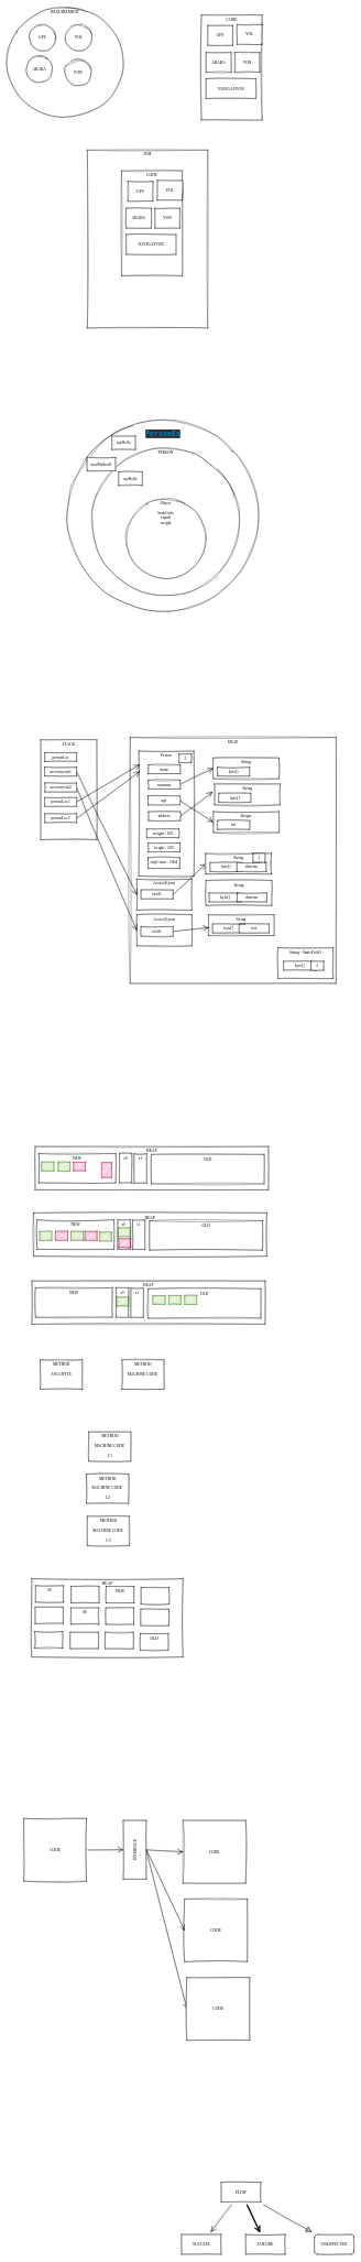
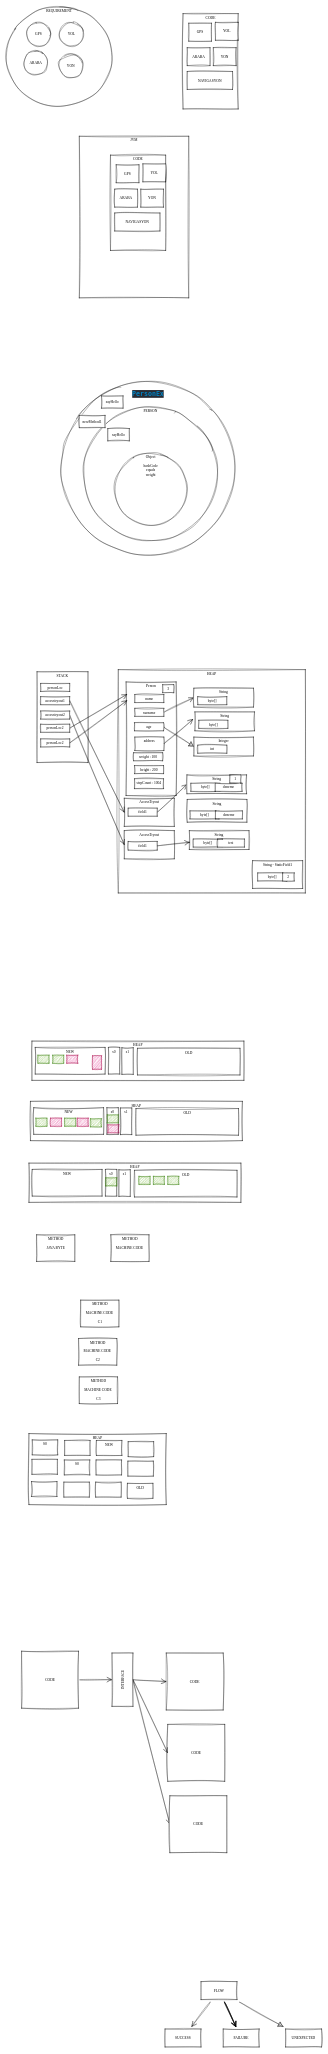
- <mxCell id="39" value="address" style="rounded=0;whiteSpace=wrap;html=1;sketch=1;hachureGap=4;jiggle=2;curveFitting=1;fontFamily=Verdana;verticalAlign=top;" vertex="1" parent="1"><mxGeometry x="449" y="2456" width="97" height="27" as="geometry" /></mxCell>
+ <mxCell id="39" value="address" style="rounded=0;whiteSpace=wrap;html=1;sketch=1;hachureGap=4;jiggle=2;curveFitting=1;fontFamily=Verdana;verticalAlign=top;" vertex="1" parent="1"><mxGeometry x="449" y="2456" width="97" height="45" as="geometry" /></mxCell>
- <mxCell id="37" style="edgeStyle=none;curved=1;rounded=0;sketch=1;hachureGap=4;jiggle=2;curveFitting=1;orthogonalLoop=1;jettySize=auto;html=1;exitX=1;exitY=0.5;exitDx=0;exitDy=0;entryX=0;entryY=0.5;entryDx=0;entryDy=0;fontFamily=Architects Daughter;fontSource=https%3A%2F%2Ffonts.googleapis.com%2Fcss%3Ffamily%3DArchitects%2BDaughter;fontSize=16;startSize=14;endArrow=open;endSize=14;sourcePerimeterSpacing=8;targetPerimeterSpacing=8;" edge="1" parent="1" source="38" target="49"><mxGeometry relative="1" as="geometry" /></mxCell>
+ <mxCell id="37" style="edgeStyle=none;curved=1;rounded=0;sketch=1;hachureGap=4;jiggle=2;curveFitting=1;orthogonalLoop=1;jettySize=auto;html=1;exitX=1;exitY=0.5;exitDx=0;exitDy=0;entryX=0;entryY=0.5;entryDx=0;entryDy=0;fontFamily=Architects Daughter;fontSource=https%3A%2F%2Ffonts.googleapis.com%2Fcss%3Ffamily%3DArchitects%2BDaughter;fontSize=16;startSize=14;endArrow=block;endSize=14;sourcePerimeterSpacing=8;targetPerimeterSpacing=8;" edge="1" parent="1" source="38" target="49"><mxGeometry relative="1" as="geometry" /></mxCell>
- <mxCell id="140" value="UNEXPECTED" style="whiteSpace=wrap;html=1;sketch=1;hachureGap=4;jiggle=2;curveFitting=1;fontFamily=Verdana;rounded=1;" vertex="1" parent="1"><mxGeometry x="952" y="6765" width="120" height="60" as="geometry" /></mxCell>
+ <mxCell id="140" value="UNEXPECTED" style="rounded=0;whiteSpace=wrap;html=1;sketch=1;hachureGap=4;jiggle=2;curveFitting=1;fontFamily=Verdana;" vertex="1" parent="1"><mxGeometry x="952" y="6765" width="120" height="60" as="geometry" /></mxCell>
